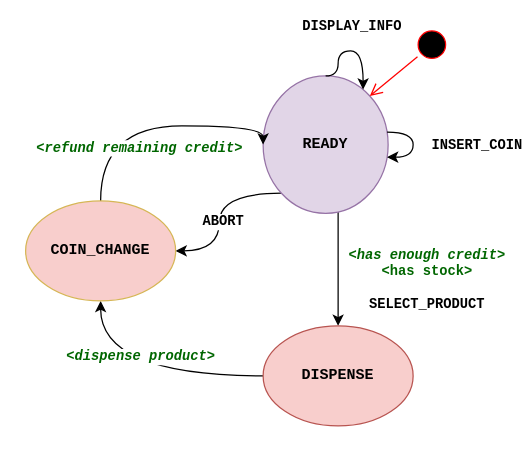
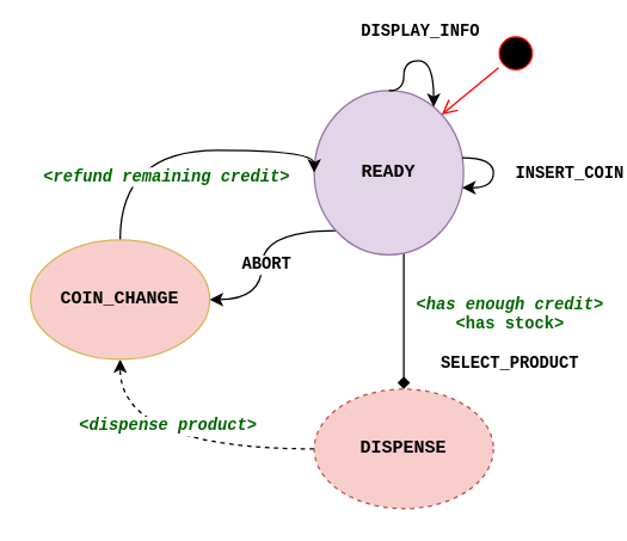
- <mxCell id="2" style="edgeStyle=orthogonalEdgeStyle;curved=1;rounded=0;orthogonalLoop=1;jettySize=auto;html=1;fontFamily=Courier New;" parent="1" source="6" target="9" edge="1"><mxGeometry relative="1" as="geometry"><Array as="points"><mxPoint x="270" y="200" /><mxPoint x="270" y="200" /></Array></mxGeometry></mxCell>
+ <mxCell id="2" style="edgeStyle=orthogonalEdgeStyle;curved=1;rounded=0;orthogonalLoop=1;jettySize=auto;html=1;fontFamily=Courier New;endArrow=diamond;" parent="1" source="6" target="9" edge="1"><mxGeometry relative="1" as="geometry"><Array as="points"><mxPoint x="270" y="200" /><mxPoint x="270" y="200" /></Array></mxGeometry></mxCell>
- <mxCell id="7" style="edgeStyle=orthogonalEdgeStyle;curved=1;rounded=0;orthogonalLoop=1;jettySize=auto;html=1;fontFamily=Courier New;" parent="1" source="9" target="14" edge="1"><mxGeometry relative="1" as="geometry" /></mxCell>
+ <mxCell id="7" style="edgeStyle=orthogonalEdgeStyle;curved=1;rounded=0;orthogonalLoop=1;jettySize=auto;html=1;fontFamily=Courier New;dashed=1;" parent="1" source="9" target="14" edge="1"><mxGeometry relative="1" as="geometry" /></mxCell>
- <mxCell id="9" value="DISPENSE" style="ellipse;whiteSpace=wrap;html=1;fontFamily=Courier New;fontStyle=1;fillColor=#f8cecc;strokeColor=#b85450;" parent="1" vertex="1"><mxGeometry x="210" y="260" width="120" height="80" as="geometry" /></mxCell>
+ <mxCell id="9" value="DISPENSE" style="ellipse;whiteSpace=wrap;html=1;fontFamily=Courier New;fontStyle=1;fillColor=#f8cecc;strokeColor=#b85450;dashed=1;" parent="1" vertex="1"><mxGeometry x="210" y="260" width="120" height="80" as="geometry" /></mxCell>
